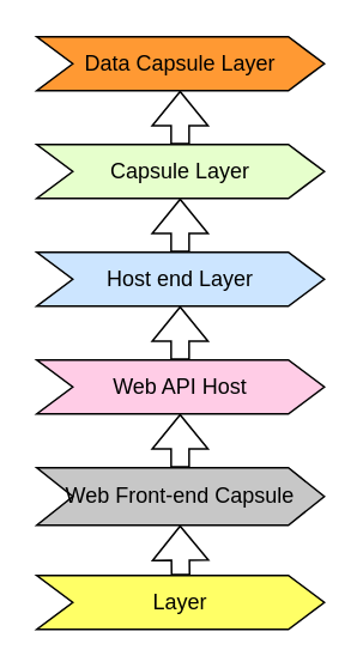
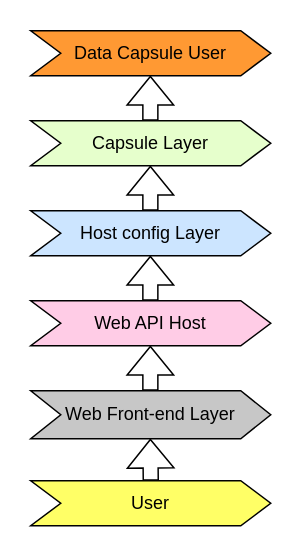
- <mxCell id="5" value="Data Capsule Layer" style="shape=step;perimeter=stepPerimeter;whiteSpace=wrap;html=1;fixedSize=1;fillColor=#FF9933;" vertex="1" parent="1"><mxGeometry x="20" y="20" width="160" height="30" as="geometry" /></mxCell>
+ <mxCell id="5" value="Data Capsule User" style="shape=step;perimeter=stepPerimeter;whiteSpace=wrap;html=1;fixedSize=1;fillColor=#FF9933;" vertex="1" parent="1"><mxGeometry x="20" y="20" width="160" height="30" as="geometry" /></mxCell>
- <mxCell id="2" value="Host end Layer" style="shape=step;perimeter=stepPerimeter;whiteSpace=wrap;html=1;fixedSize=1;fillColor=#CCE5FF;" vertex="1" parent="1"><mxGeometry x="20" y="140" width="160" height="30" as="geometry" /></mxCell>
+ <mxCell id="2" value="Host config Layer" style="shape=step;perimeter=stepPerimeter;whiteSpace=wrap;html=1;fixedSize=1;fillColor=#CCE5FF;" vertex="1" parent="1"><mxGeometry x="20" y="140" width="160" height="30" as="geometry" /></mxCell>
- <mxCell id="6" value="Web Front-end Capsule" style="shape=step;perimeter=stepPerimeter;whiteSpace=wrap;html=1;fixedSize=1;fillColor=#C7C7C7;" vertex="1" parent="1"><mxGeometry x="20" y="260" width="160" height="32" as="geometry" /></mxCell>
+ <mxCell id="6" value="Web Front-end Layer" style="shape=step;perimeter=stepPerimeter;whiteSpace=wrap;html=1;fixedSize=1;fillColor=#C7C7C7;" vertex="1" parent="1"><mxGeometry x="20" y="260" width="160" height="32" as="geometry" /></mxCell>
- <mxCell id="7" value="Layer" style="shape=step;perimeter=stepPerimeter;whiteSpace=wrap;html=1;fixedSize=1;fillColor=#FFFF66;" vertex="1" parent="1"><mxGeometry x="20" y="320" width="160" height="30" as="geometry" /></mxCell>
+ <mxCell id="7" value="User" style="shape=step;perimeter=stepPerimeter;whiteSpace=wrap;html=1;fixedSize=1;fillColor=#FFFF66;" vertex="1" parent="1"><mxGeometry x="20" y="320" width="160" height="30" as="geometry" /></mxCell>
